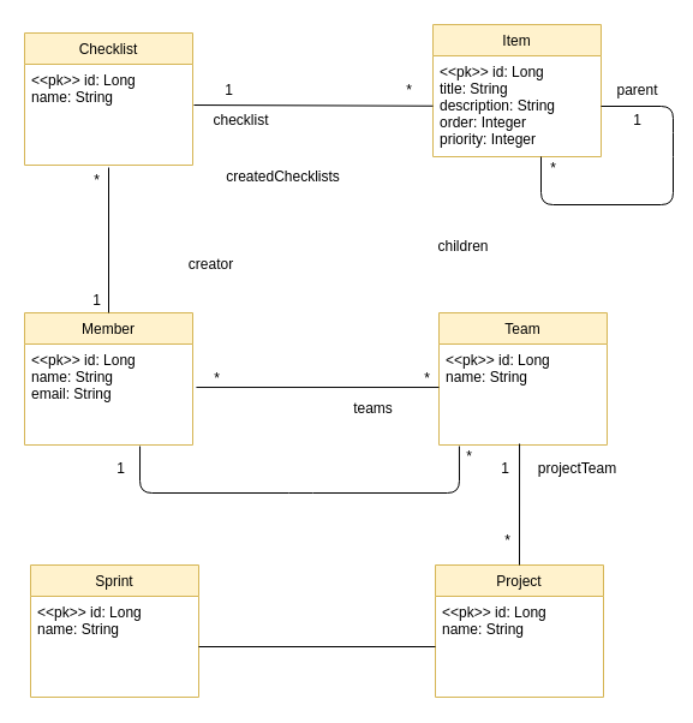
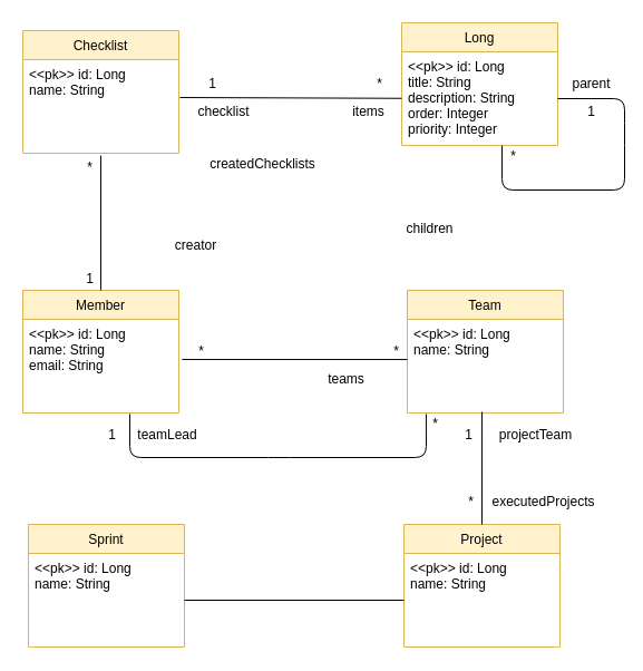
- <mxCell id="4" value="Item" style="swimlane;fontStyle=0;childLayout=stackLayout;horizontal=1;startSize=26;horizontalStack=0;resizeParent=1;resizeParentMax=0;resizeLast=0;collapsible=1;marginBottom=0;fillColor=#fff2cc;strokeColor=#d6b656;" parent="1" vertex="1"><mxGeometry x="360" y="20" width="140" height="110" as="geometry" /></mxCell>
+ <mxCell id="4" value="Long" style="swimlane;fontStyle=0;childLayout=stackLayout;horizontal=1;startSize=26;horizontalStack=0;resizeParent=1;resizeParentMax=0;resizeLast=0;collapsible=1;marginBottom=0;fillColor=#fff2cc;strokeColor=#d6b656;" parent="1" vertex="1"><mxGeometry x="360" y="20" width="140" height="110" as="geometry" /></mxCell>
+ <mxCell id="9" value="items" style="text;html=1;align=center;verticalAlign=middle;resizable=0;points=[];autosize=1;strokeColor=none;" parent="1" vertex="1"><mxGeometry x="310" y="90" width="40" height="20" as="geometry" /></mxCell>
+ <mxCell id="37" value="teamLead" style="text;html=1;strokeColor=none;fillColor=none;align=center;verticalAlign=middle;whiteSpace=wrap;rounded=0;" vertex="1" parent="1"><mxGeometry x="130" y="380" width="40" height="20" as="geometry" /></mxCell>
+ <mxCell id="32" value="executedProjects" style="text;html=1;align=center;verticalAlign=middle;resizable=0;points=[];autosize=1;strokeColor=none;" vertex="1" parent="1"><mxGeometry x="432" y="440" width="110" height="20" as="geometry" /></mxCell>
